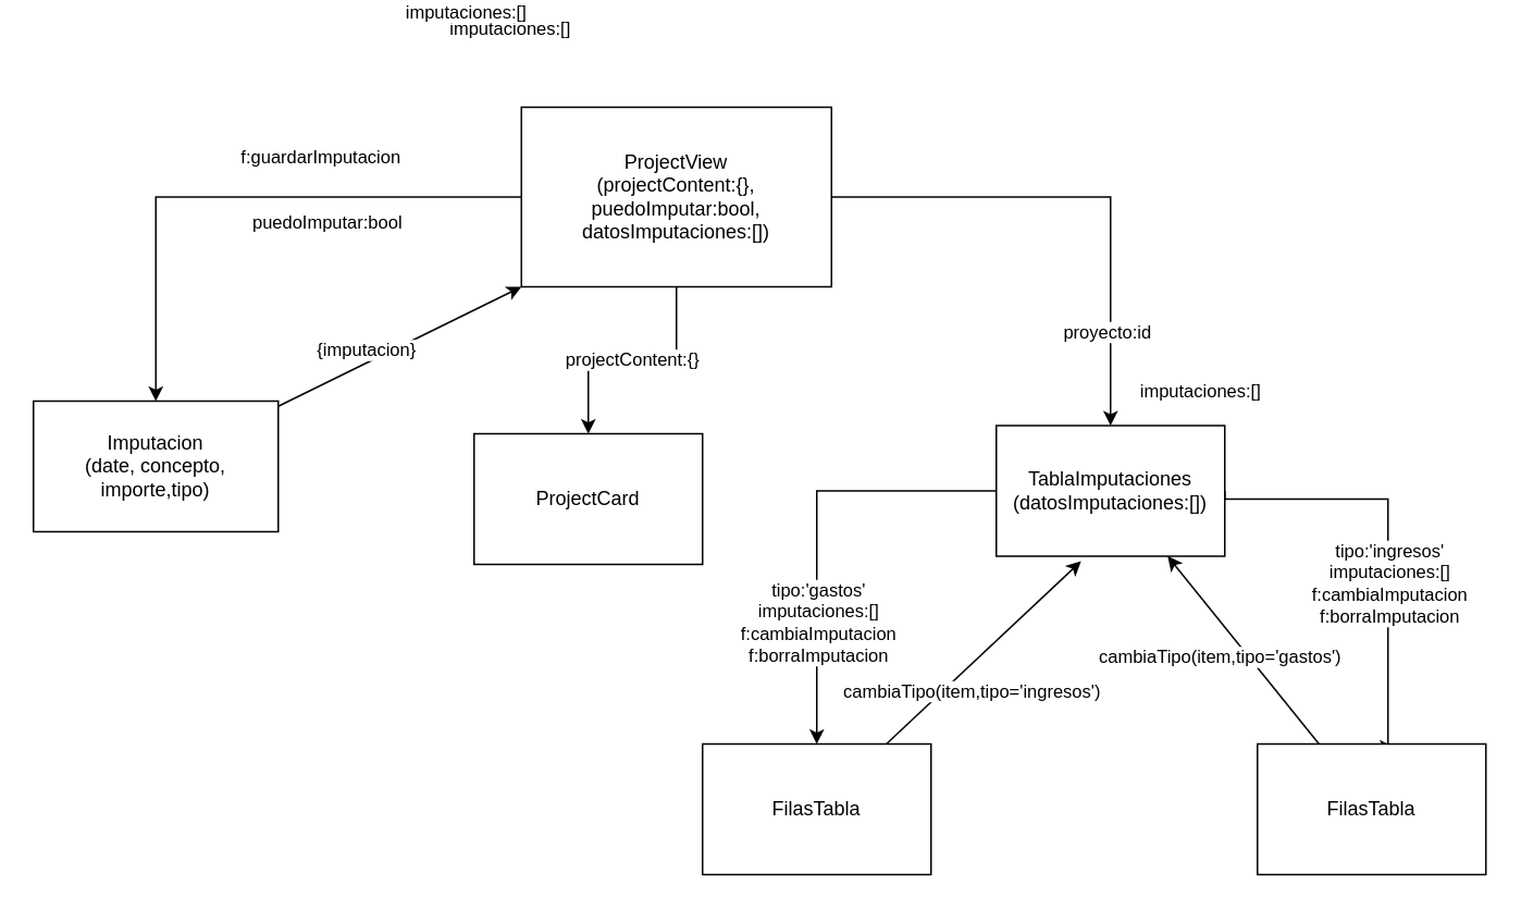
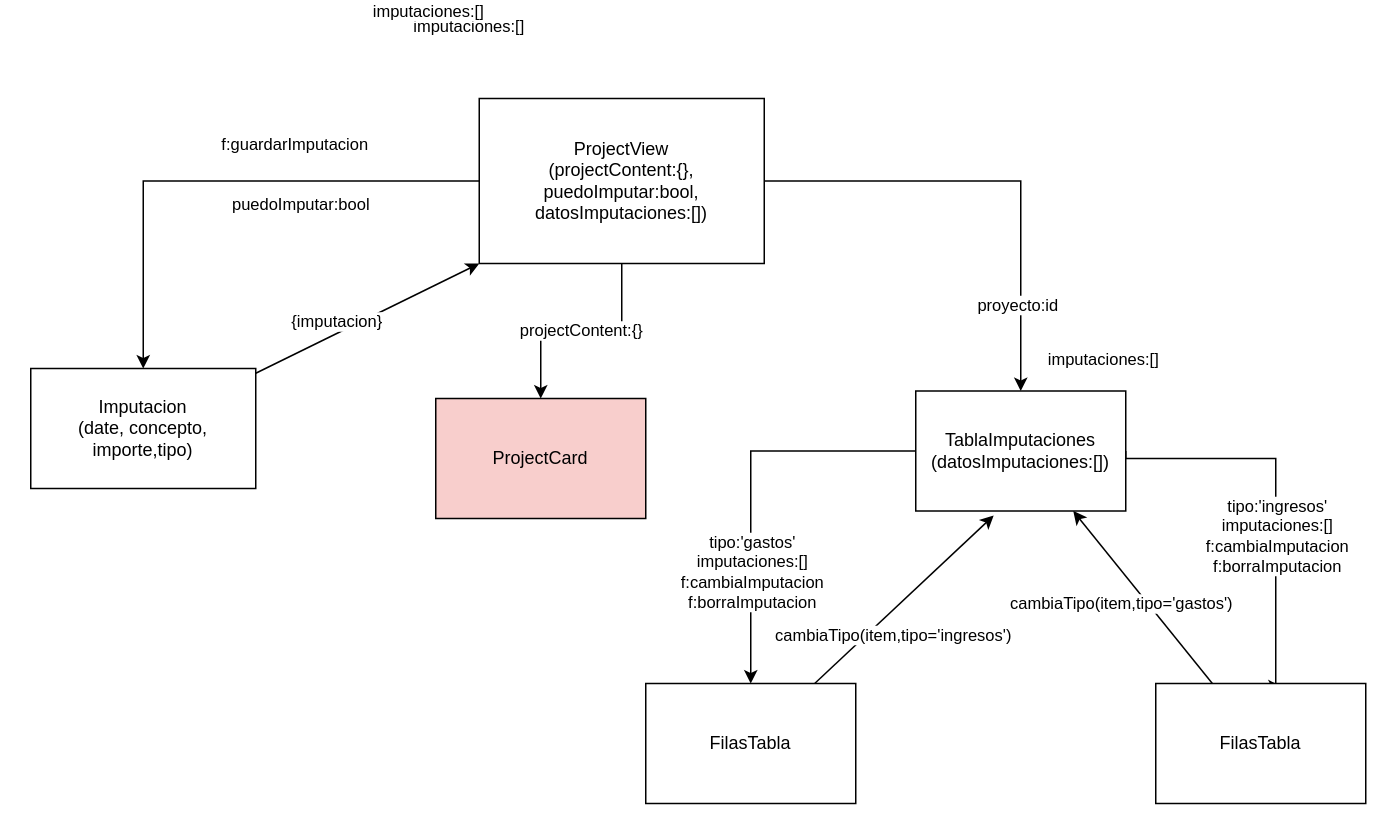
- <mxCell id="10" value="ProjectCard" style="rounded=0;whiteSpace=wrap;html=1;" vertex="1" parent="1"><mxGeometry x="290" y="220" width="140" height="80" as="geometry" /></mxCell>
+ <mxCell id="10" value="ProjectCard" style="rounded=0;whiteSpace=wrap;html=1;fillColor=#f8cecc;" vertex="1" parent="1"><mxGeometry x="290" y="220" width="140" height="80" as="geometry" /></mxCell>
